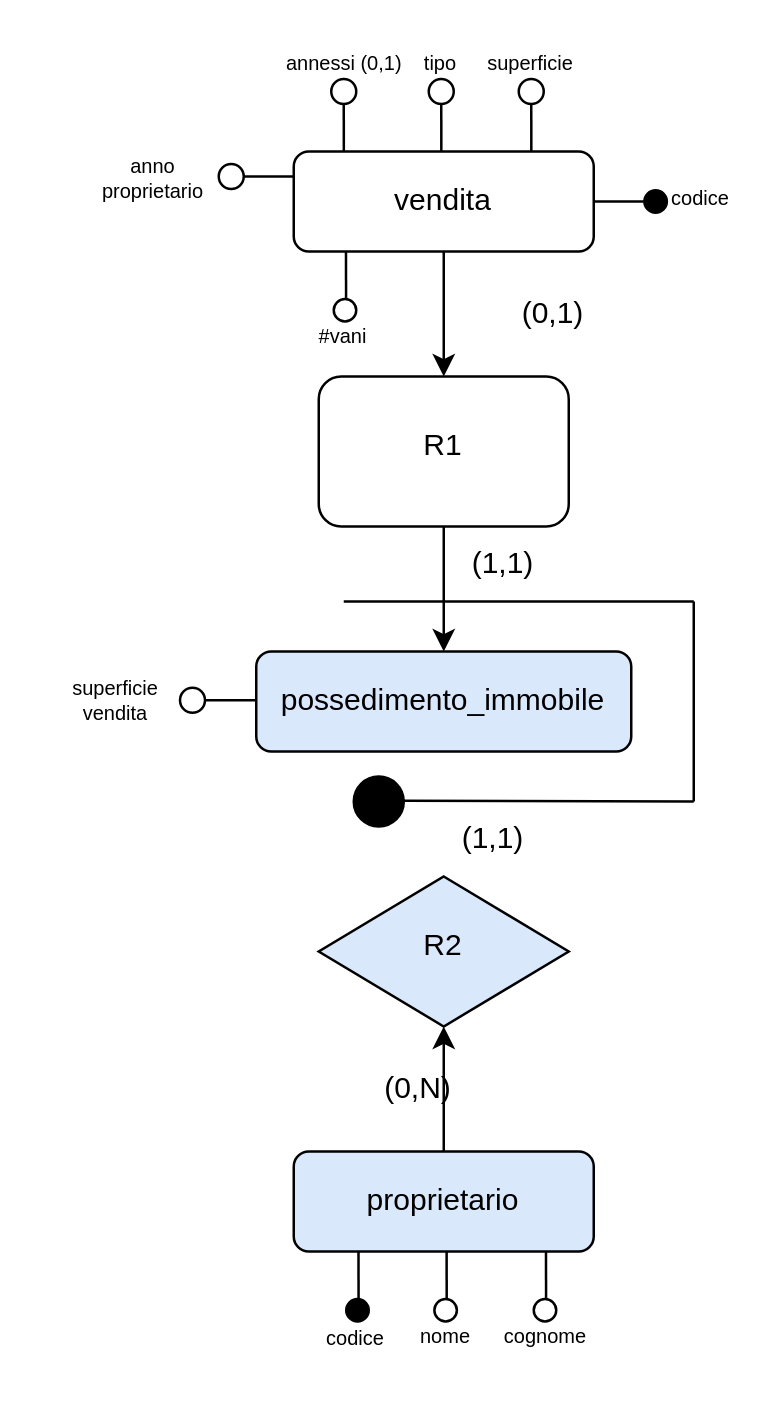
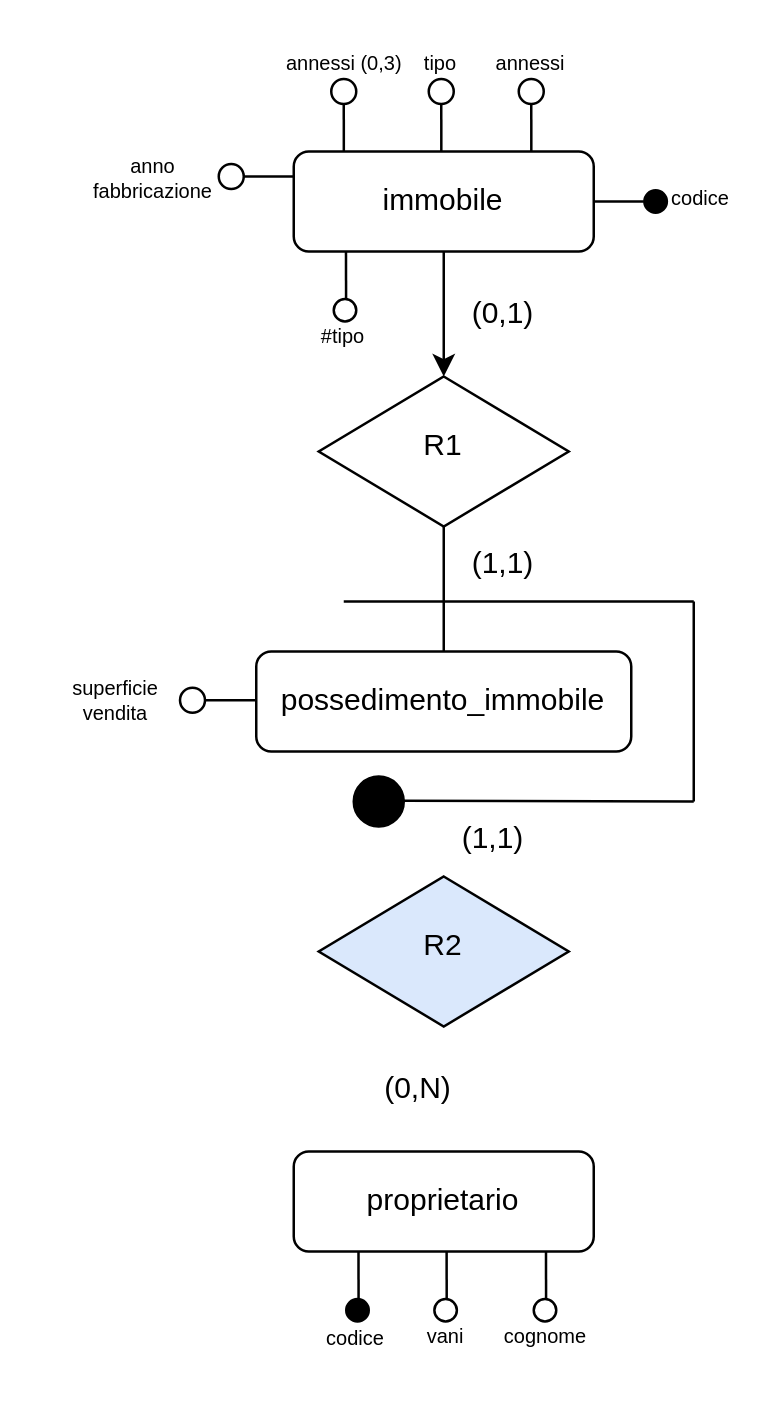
- <mxCell id="32" value="annessi (0,1)" style="text;html=1;strokeColor=none;fillColor=none;align=center;verticalAlign=middle;whiteSpace=wrap;rounded=0;fontSize=8;" vertex="1" parent="1"><mxGeometry x="112.88" y="20" width="49.25" height="9" as="geometry" /></mxCell>
+ <mxCell id="32" value="annessi (0,3)" style="text;html=1;strokeColor=none;fillColor=none;align=center;verticalAlign=middle;whiteSpace=wrap;rounded=0;fontSize=8;" vertex="1" parent="1"><mxGeometry x="112.88" y="20" width="49.25" height="9" as="geometry" /></mxCell>
- <mxCell id="31" value="superficie" style="text;html=1;strokeColor=none;fillColor=none;align=center;verticalAlign=middle;whiteSpace=wrap;rounded=0;fontSize=8;" vertex="1" parent="1"><mxGeometry x="202.25" y="20" width="19.5" height="9" as="geometry" /></mxCell>
+ <mxCell id="31" value="annessi" style="text;html=1;strokeColor=none;fillColor=none;align=center;verticalAlign=middle;whiteSpace=wrap;rounded=0;fontSize=8;" vertex="1" parent="1"><mxGeometry x="202.25" y="20" width="19.5" height="9" as="geometry" /></mxCell>
- <mxCell id="20" value="anno&lt;br&gt;proprietario" style="text;html=1;strokeColor=none;fillColor=none;align=center;verticalAlign=middle;whiteSpace=wrap;rounded=0;fontSize=8;" vertex="1" parent="1"><mxGeometry x="36" y="58" width="50" height="25" as="geometry" /></mxCell>
+ <mxCell id="20" value="anno&lt;br&gt;fabbricazione" style="text;html=1;strokeColor=none;fillColor=none;align=center;verticalAlign=middle;whiteSpace=wrap;rounded=0;fontSize=8;" vertex="1" parent="1"><mxGeometry x="36" y="58" width="50" height="25" as="geometry" /></mxCell>
- <mxCell id="3" value="vendita" style="rounded=1;whiteSpace=wrap;html=1;fontSize=12;glass=0;strokeWidth=1;shadow=0;" parent="1" vertex="1"><mxGeometry x="117" y="60" width="120" height="40" as="geometry" /></mxCell>
+ <mxCell id="3" value="immobile" style="rounded=1;whiteSpace=wrap;html=1;fontSize=12;glass=0;strokeWidth=1;shadow=0;" parent="1" vertex="1"><mxGeometry x="117" y="60" width="120" height="40" as="geometry" /></mxCell>
- <mxCell id="17" value="(0,1)" style="text;html=1;strokeColor=none;fillColor=none;align=center;verticalAlign=middle;whiteSpace=wrap;rounded=0;" vertex="1" parent="1"><mxGeometry x="191" y="110" width="60" height="30" as="geometry" /></mxCell>
+ <mxCell id="17" value="(0,1)" style="text;html=1;strokeColor=none;fillColor=none;align=center;verticalAlign=middle;whiteSpace=wrap;rounded=0;" vertex="1" parent="1"><mxGeometry x="171" y="110" width="60" height="30" as="geometry" /></mxCell>
- <mxCell id="29" value="#vani" style="text;html=1;strokeColor=none;fillColor=none;align=center;verticalAlign=middle;whiteSpace=wrap;rounded=0;fontSize=8;" vertex="1" parent="1"><mxGeometry x="127" y="129" width="19.5" height="9" as="geometry" /></mxCell>
+ <mxCell id="29" value="#tipo" style="text;html=1;strokeColor=none;fillColor=none;align=center;verticalAlign=middle;whiteSpace=wrap;rounded=0;fontSize=8;" vertex="1" parent="1"><mxGeometry x="127" y="129" width="19.5" height="9" as="geometry" /></mxCell>
- <mxCell id="7" value="R1" style="whiteSpace=wrap;html=1;shadow=0;fontFamily=Helvetica;fontSize=12;align=center;strokeWidth=1;spacing=6;spacingTop=-4;rounded=1;" parent="1" vertex="1"><mxGeometry x="127" y="150" width="100" height="60" as="geometry" /></mxCell>
+ <mxCell id="7" value="R1" style="rhombus;whiteSpace=wrap;html=1;shadow=0;fontFamily=Helvetica;fontSize=12;align=center;strokeWidth=1;spacing=6;spacingTop=-4;" parent="1" vertex="1"><mxGeometry x="127" y="150" width="100" height="60" as="geometry" /></mxCell>
- <mxCell id="6" style="edgeStyle=orthogonalEdgeStyle;rounded=0;orthogonalLoop=1;jettySize=auto;html=1;exitX=0.5;exitY=1;exitDx=0;exitDy=0;entryX=0.5;entryY=0;entryDx=0;entryDy=0;" edge="1" parent="1" source="7" target="8"><mxGeometry relative="1" as="geometry" /></mxCell>
+ <mxCell id="6" style="edgeStyle=orthogonalEdgeStyle;rounded=0;orthogonalLoop=1;jettySize=auto;html=1;exitX=0.5;exitY=1;exitDx=0;exitDy=0;entryX=0.5;entryY=0;entryDx=0;entryDy=0;endArrow=none;" edge="1" parent="1" source="7" target="8"><mxGeometry relative="1" as="geometry" /></mxCell>
- <mxCell id="8" value="possedimento_immobile" style="rounded=1;whiteSpace=wrap;html=1;fontSize=12;glass=0;strokeWidth=1;shadow=0;fillColor=#dae8fc;" parent="1" vertex="1"><mxGeometry x="102" y="260" width="150" height="40" as="geometry" /></mxCell>
+ <mxCell id="8" value="possedimento_immobile" style="rounded=1;whiteSpace=wrap;html=1;fontSize=12;glass=0;strokeWidth=1;shadow=0;" parent="1" vertex="1"><mxGeometry x="102" y="260" width="150" height="40" as="geometry" /></mxCell>
- <mxCell id="4" style="edgeStyle=orthogonalEdgeStyle;rounded=0;orthogonalLoop=1;jettySize=auto;html=1;exitX=0.5;exitY=0;exitDx=0;exitDy=0;entryX=0.5;entryY=1;entryDx=0;entryDy=0;" edge="1" parent="1" source="5" target="9"><mxGeometry relative="1" as="geometry" /></mxCell>
- <mxCell id="5" value="proprietario" style="rounded=1;whiteSpace=wrap;html=1;fontSize=12;glass=0;strokeWidth=1;shadow=0;fillColor=#dae8fc;" parent="1" vertex="1"><mxGeometry x="117" y="460" width="120" height="40" as="geometry" /></mxCell>
+ <mxCell id="5" value="proprietario" style="rounded=1;whiteSpace=wrap;html=1;fontSize=12;glass=0;strokeWidth=1;shadow=0;" parent="1" vertex="1"><mxGeometry x="117" y="460" width="120" height="40" as="geometry" /></mxCell>
- <mxCell id="38" value="nome" style="text;html=1;strokeColor=none;fillColor=none;align=center;verticalAlign=middle;whiteSpace=wrap;rounded=0;fontSize=8;" vertex="1" parent="1"><mxGeometry x="168.25" y="529" width="19.5" height="9" as="geometry" /></mxCell>
+ <mxCell id="38" value="vani" style="text;html=1;strokeColor=none;fillColor=none;align=center;verticalAlign=middle;whiteSpace=wrap;rounded=0;fontSize=8;" vertex="1" parent="1"><mxGeometry x="168.25" y="529" width="19.5" height="9" as="geometry" /></mxCell>
